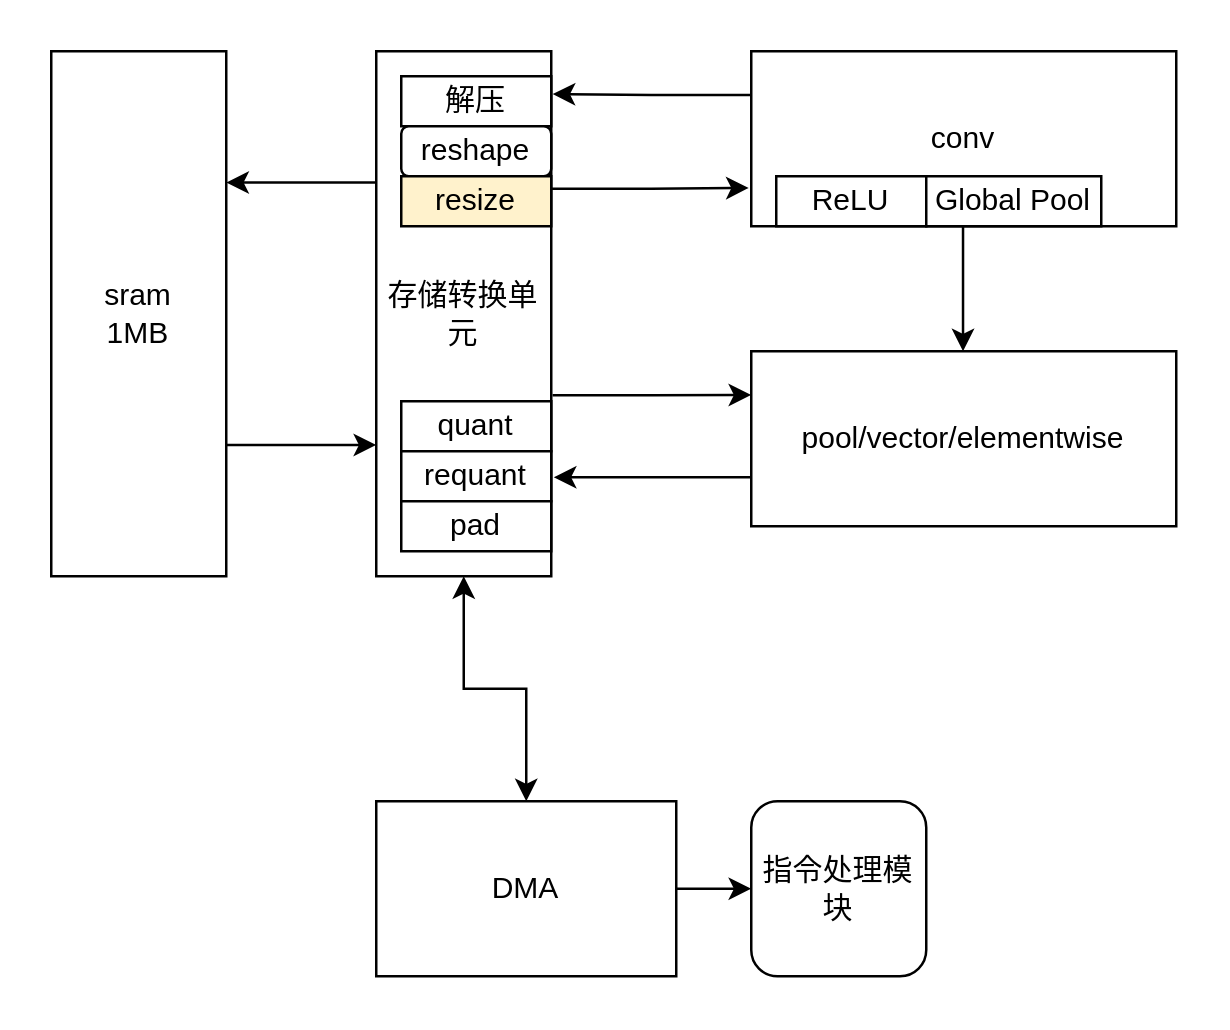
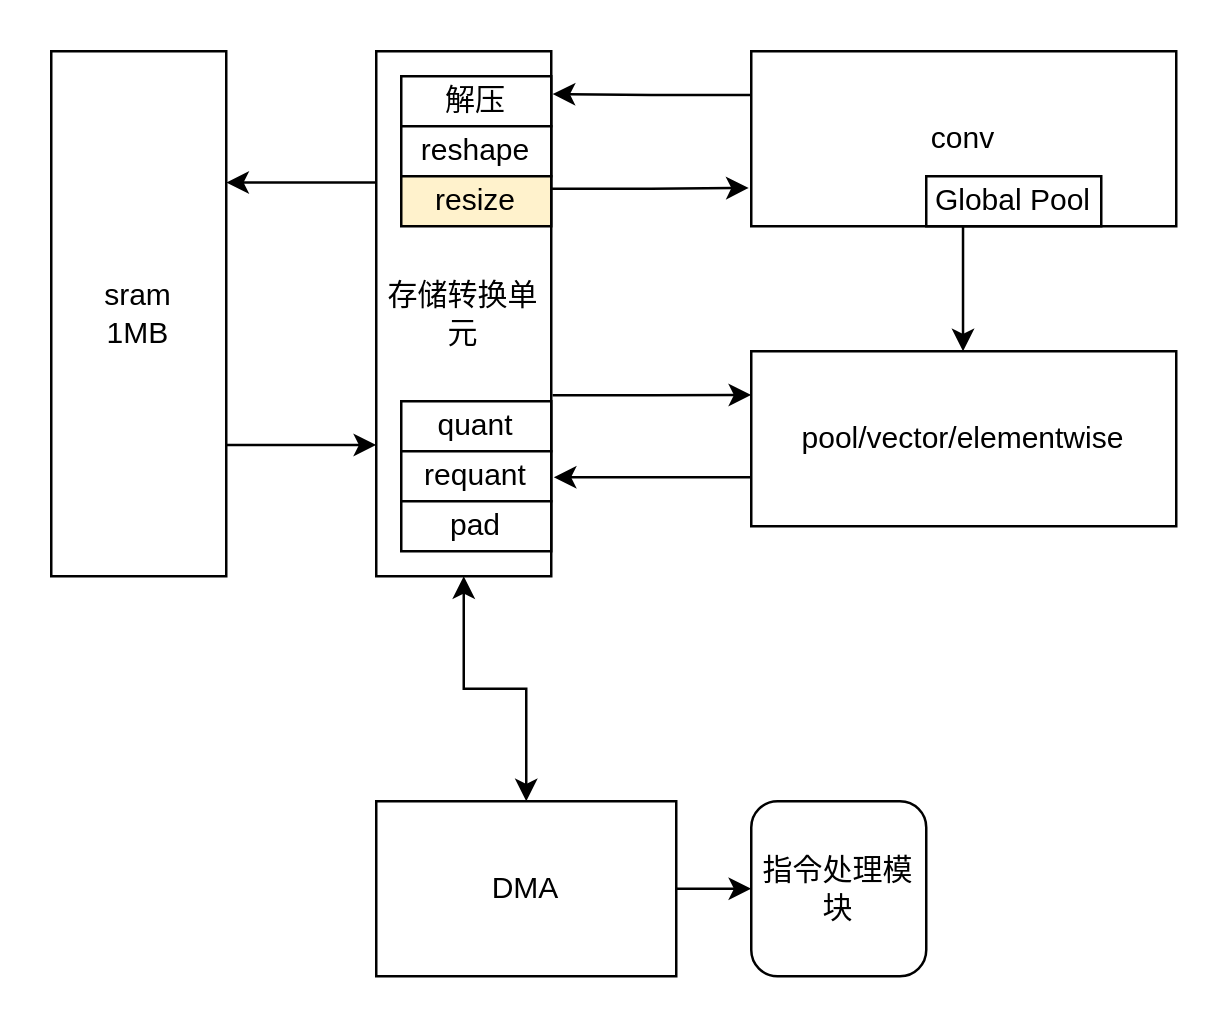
- <mxCell id="16" value="reshape" style="whiteSpace=wrap;html=1;rounded=1;" vertex="1" parent="1"><mxGeometry x="160" y="50" width="60" height="20" as="geometry" /></mxCell>
+ <mxCell id="16" value="reshape" style="rounded=0;whiteSpace=wrap;html=1;" vertex="1" parent="1"><mxGeometry x="160" y="50" width="60" height="20" as="geometry" /></mxCell>
- <mxCell id="23" value="ReLU" style="rounded=0;whiteSpace=wrap;html=1;" vertex="1" parent="1"><mxGeometry x="310" y="70" width="60" height="20" as="geometry" /></mxCell>
